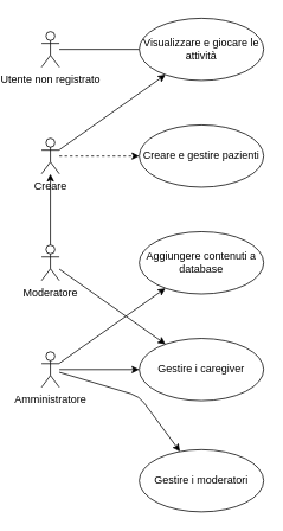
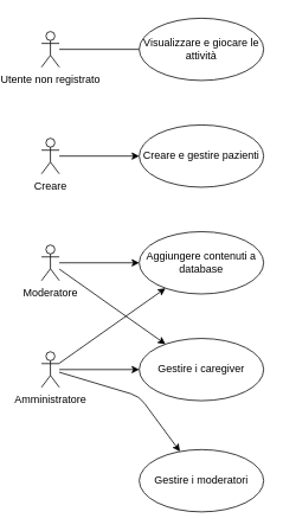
- <mxCell id="7" style="edgeStyle=none;html=1;" parent="1" source="9" target="4" edge="1"><mxGeometry relative="1" as="geometry"><Array as="points" /></mxGeometry></mxCell>
- <mxCell id="8" style="edgeStyle=none;html=1;dashed=1;" parent="1" source="9" target="10" edge="1"><mxGeometry relative="1" as="geometry" /></mxCell>
+ <mxCell id="8" style="edgeStyle=none;html=1;" parent="1" source="9" target="10" edge="1"><mxGeometry relative="1" as="geometry" /></mxCell>
- <mxCell id="12" style="edgeStyle=none;html=1;" parent="1" source="6" target="9" edge="1"><mxGeometry relative="1" as="geometry" /></mxCell>
+ <mxCell id="12" style="edgeStyle=none;html=1;" parent="1" source="6" target="11" edge="1"><mxGeometry relative="1" as="geometry" /></mxCell>
